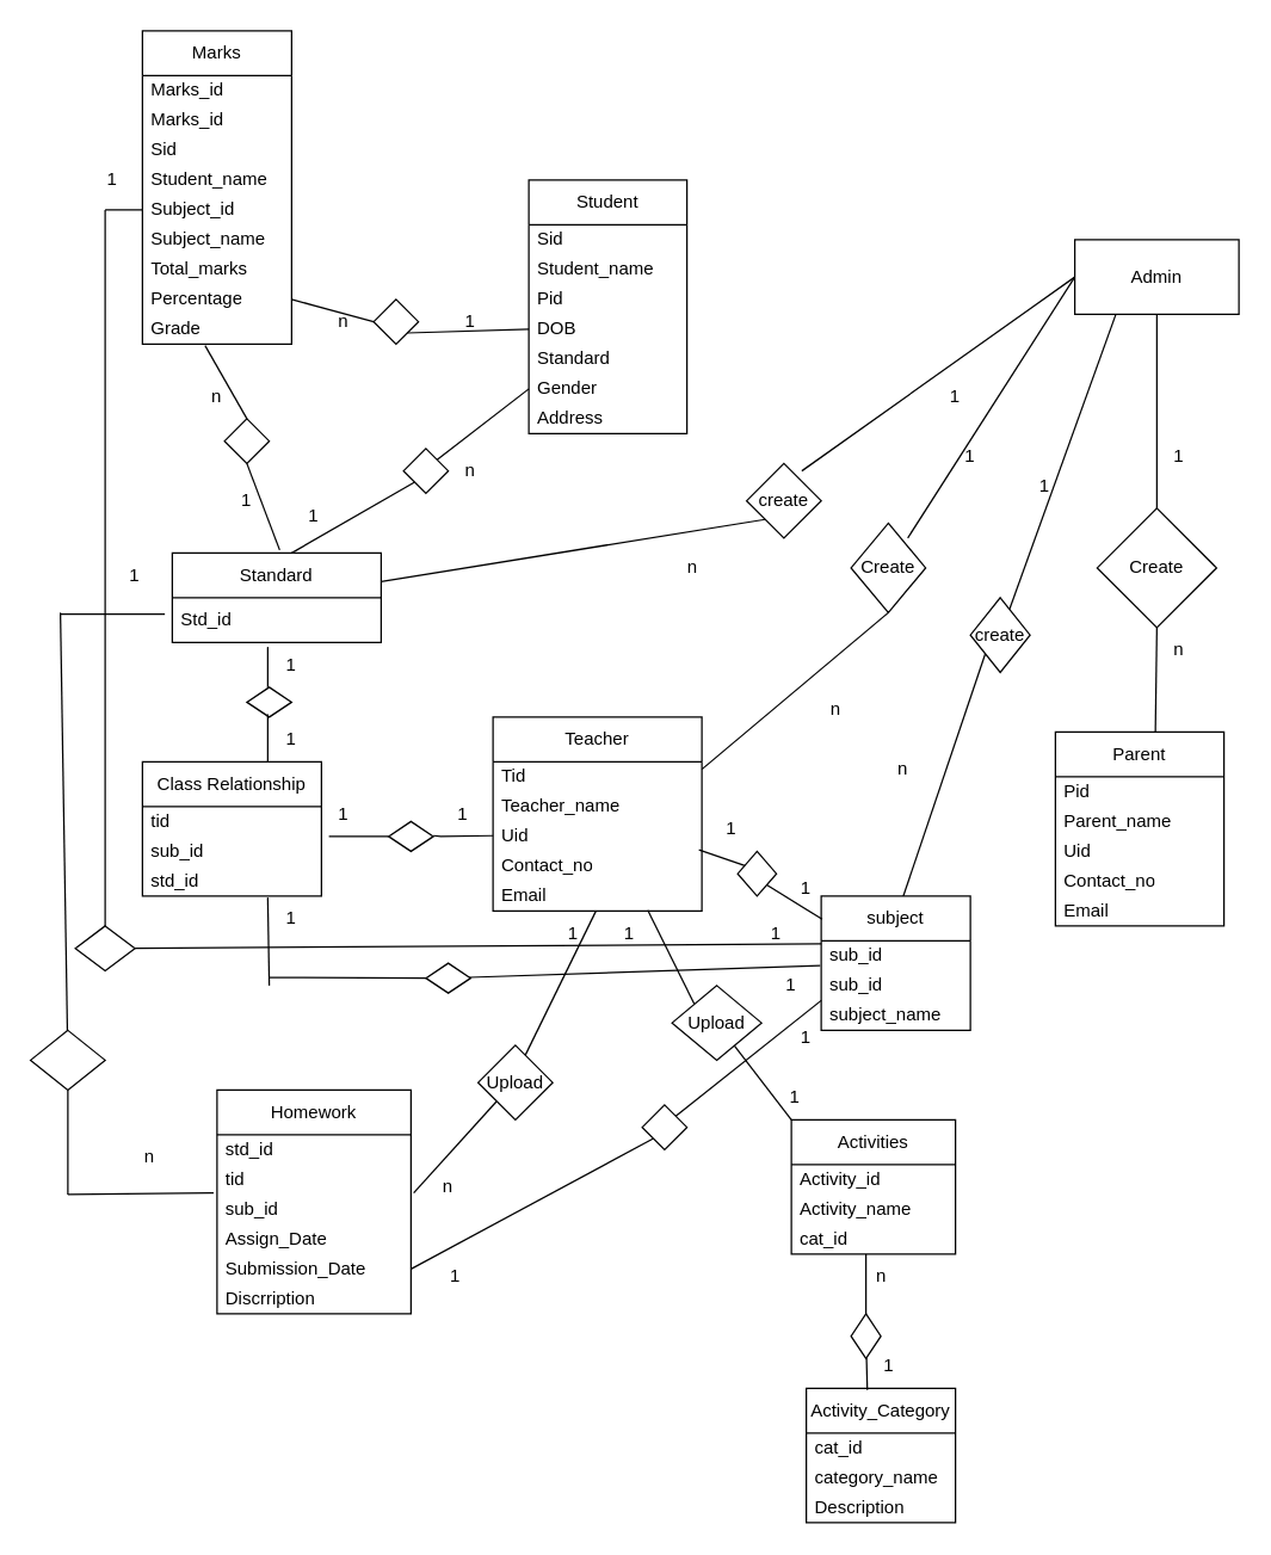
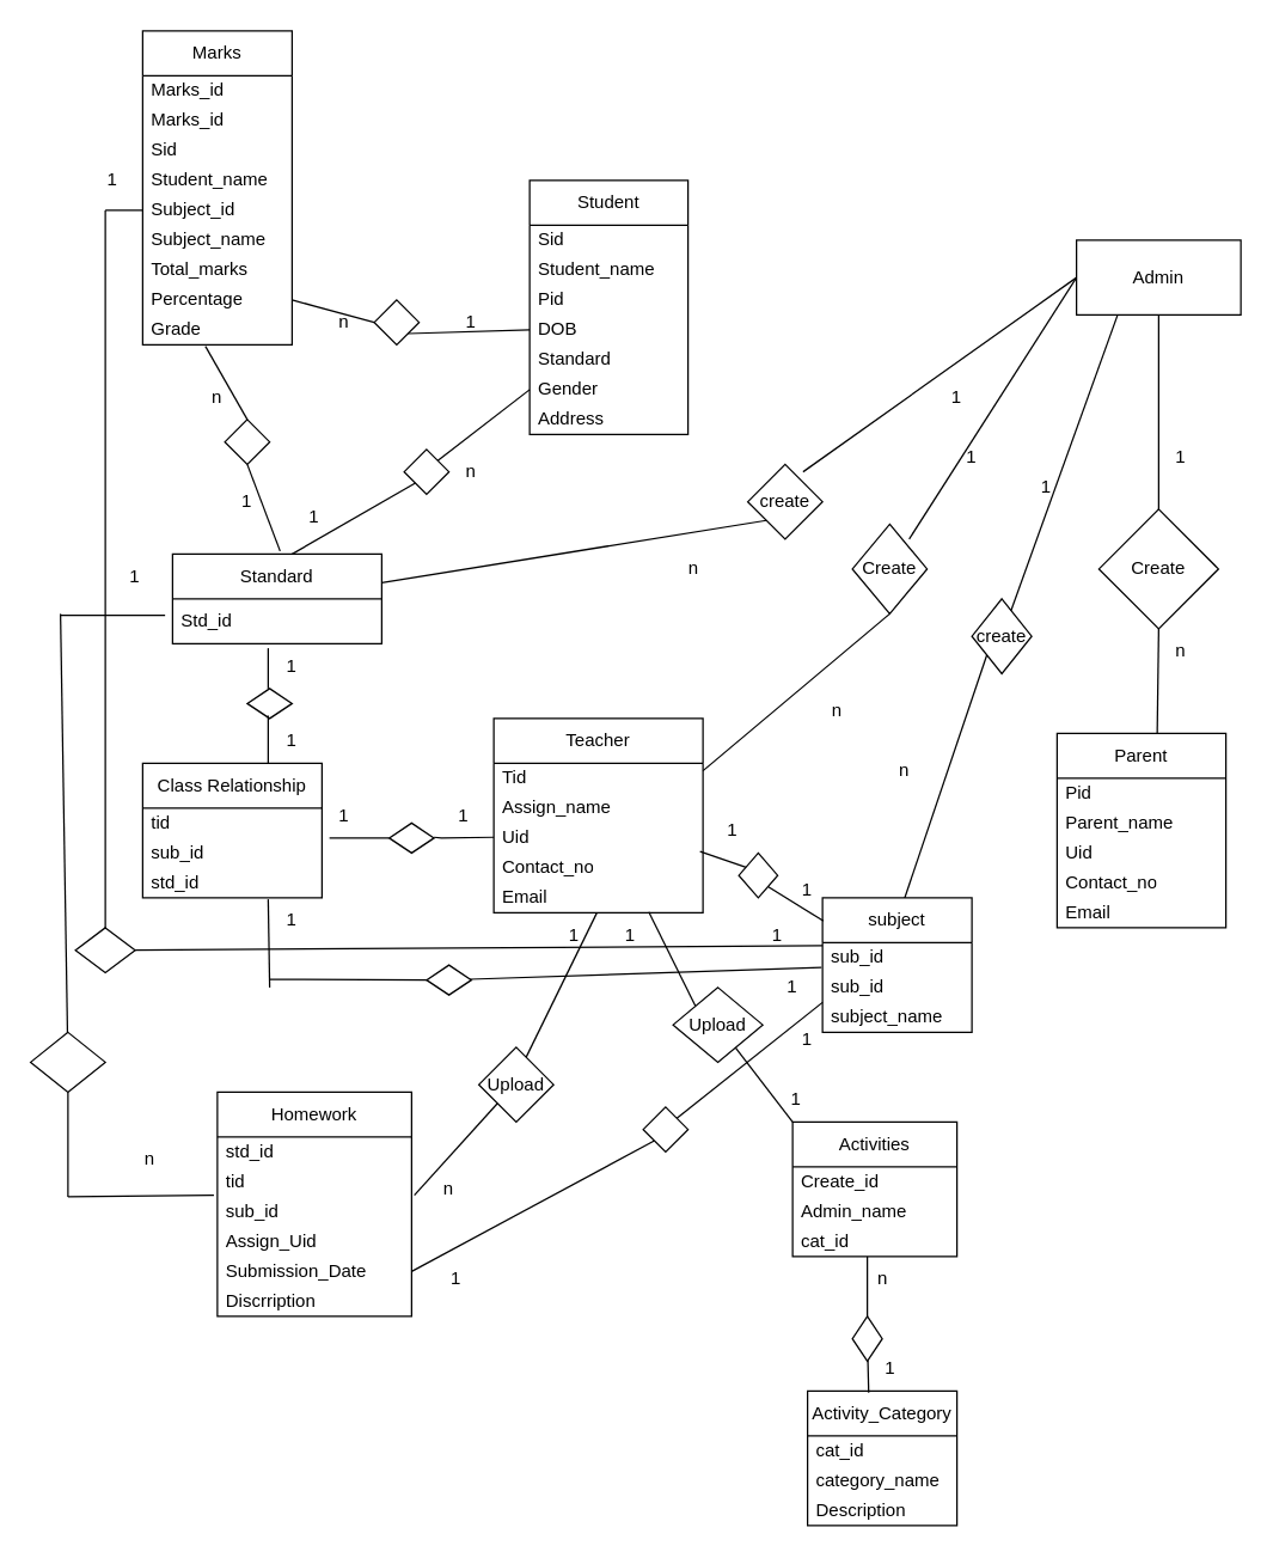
- <mxCell id="56" value="Teacher_name" style="text;strokeColor=none;fillColor=none;align=left;verticalAlign=middle;spacingLeft=4;spacingRight=4;overflow=hidden;points=[[0,0.5],[1,0.5]];portConstraint=eastwest;rotatable=0;whiteSpace=wrap;html=1;" parent="54" vertex="1"><mxGeometry y="50" width="140" height="20" as="geometry" /></mxCell>
+ <mxCell id="56" value="Assign_name" style="text;strokeColor=none;fillColor=none;align=left;verticalAlign=middle;spacingLeft=4;spacingRight=4;overflow=hidden;points=[[0,0.5],[1,0.5]];portConstraint=eastwest;rotatable=0;whiteSpace=wrap;html=1;" parent="54" vertex="1"><mxGeometry y="50" width="140" height="20" as="geometry" /></mxCell>
- <mxCell id="131" value="Activity_id" style="text;strokeColor=none;fillColor=none;align=left;verticalAlign=middle;spacingLeft=4;spacingRight=4;overflow=hidden;points=[[0,0.5],[1,0.5]];portConstraint=eastwest;rotatable=0;whiteSpace=wrap;html=1;" parent="130" vertex="1"><mxGeometry y="30" width="110" height="20" as="geometry" /></mxCell>
+ <mxCell id="131" value="Create_id" style="text;strokeColor=none;fillColor=none;align=left;verticalAlign=middle;spacingLeft=4;spacingRight=4;overflow=hidden;points=[[0,0.5],[1,0.5]];portConstraint=eastwest;rotatable=0;whiteSpace=wrap;html=1;" parent="130" vertex="1"><mxGeometry y="30" width="110" height="20" as="geometry" /></mxCell>
- <mxCell id="132" value="Activity_name" style="text;strokeColor=none;fillColor=none;align=left;verticalAlign=middle;spacingLeft=4;spacingRight=4;overflow=hidden;points=[[0,0.5],[1,0.5]];portConstraint=eastwest;rotatable=0;whiteSpace=wrap;html=1;" parent="130" vertex="1"><mxGeometry y="50" width="110" height="20" as="geometry" /></mxCell>
+ <mxCell id="132" value="Admin_name" style="text;strokeColor=none;fillColor=none;align=left;verticalAlign=middle;spacingLeft=4;spacingRight=4;overflow=hidden;points=[[0,0.5],[1,0.5]];portConstraint=eastwest;rotatable=0;whiteSpace=wrap;html=1;" parent="130" vertex="1"><mxGeometry y="50" width="110" height="20" as="geometry" /></mxCell>
- <mxCell id="110" value="Assign_Date" style="text;strokeColor=none;fillColor=none;align=left;verticalAlign=middle;spacingLeft=4;spacingRight=4;overflow=hidden;points=[[0,0.5],[1,0.5]];portConstraint=eastwest;rotatable=0;whiteSpace=wrap;html=1;" parent="106" vertex="1"><mxGeometry y="90" width="130" height="20" as="geometry" /></mxCell>
+ <mxCell id="110" value="Assign_Uid" style="text;strokeColor=none;fillColor=none;align=left;verticalAlign=middle;spacingLeft=4;spacingRight=4;overflow=hidden;points=[[0,0.5],[1,0.5]];portConstraint=eastwest;rotatable=0;whiteSpace=wrap;html=1;" parent="106" vertex="1"><mxGeometry y="90" width="130" height="20" as="geometry" /></mxCell>
